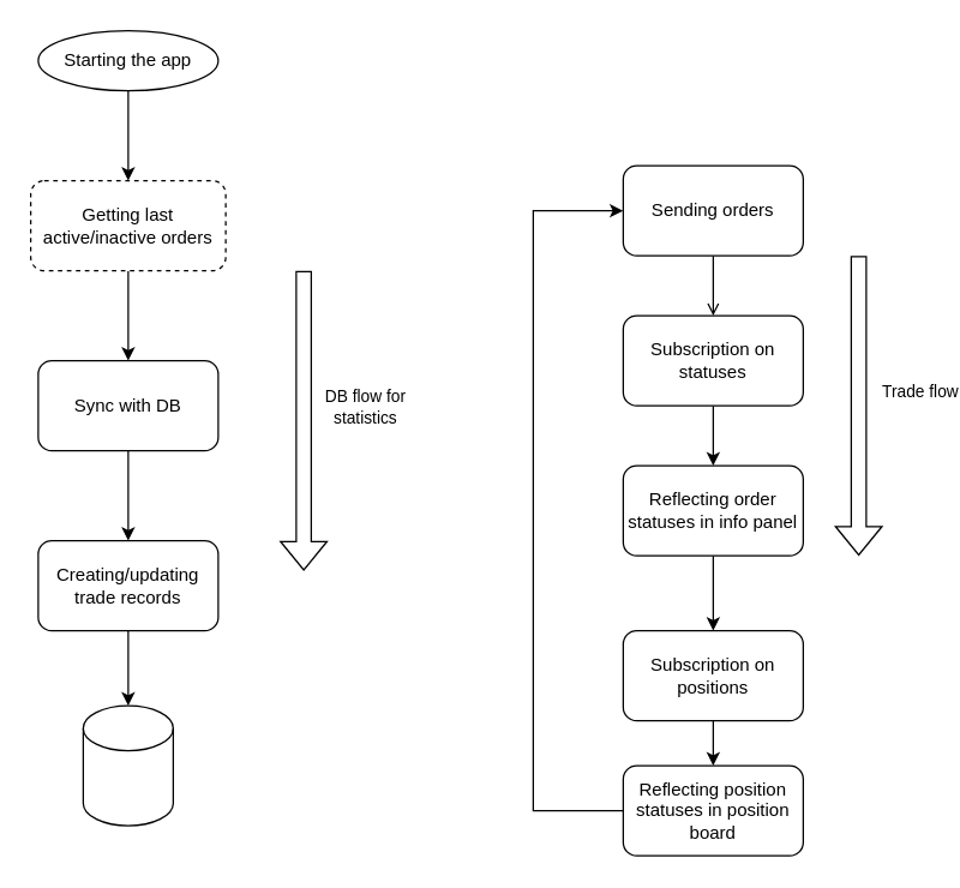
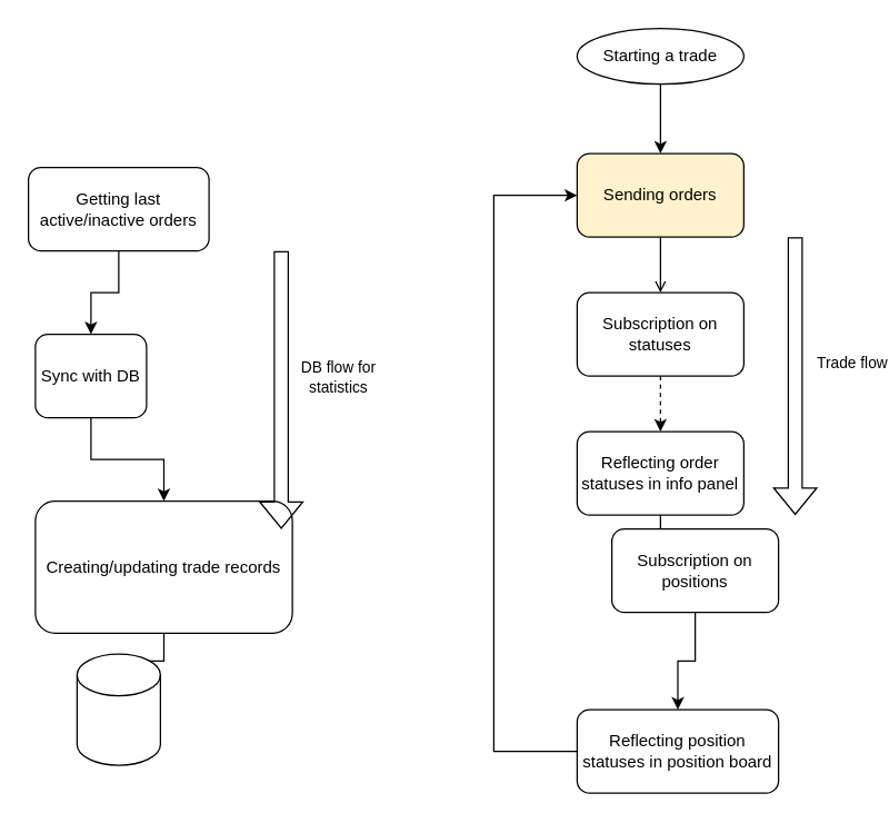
- <mxCell id="3" value="Starting the app" style="ellipse;whiteSpace=wrap;html=1;" vertex="1" parent="1"><mxGeometry x="25" y="20" width="120" height="40" as="geometry" /></mxCell>
+ <mxCell id="13" value="Starting a trade" style="ellipse;whiteSpace=wrap;html=1;" vertex="1" parent="1"><mxGeometry x="415" y="20" width="120" height="40" as="geometry" /></mxCell>
+ <mxCell id="12" value="" style="edgeStyle=orthogonalEdgeStyle;rounded=0;orthogonalLoop=1;jettySize=auto;html=1;" edge="1" parent="1" source="13" target="15"><mxGeometry relative="1" as="geometry" /></mxCell>
- <mxCell id="2" value="" style="edgeStyle=orthogonalEdgeStyle;rounded=0;orthogonalLoop=1;jettySize=auto;html=1;" edge="1" parent="1" source="3" target="5"><mxGeometry relative="1" as="geometry" /></mxCell>
- <mxCell id="15" value="Sending orders" style="rounded=1;whiteSpace=wrap;html=1;" vertex="1" parent="1"><mxGeometry x="415" y="110" width="120" height="60" as="geometry" /></mxCell>
+ <mxCell id="15" value="Sending orders" style="rounded=1;whiteSpace=wrap;html=1;fillColor=#fff2cc;" vertex="1" parent="1"><mxGeometry x="415" y="110" width="120" height="60" as="geometry" /></mxCell>
- <mxCell id="5" value="Getting last active/inactive orders" style="rounded=1;whiteSpace=wrap;html=1;dashed=1;" vertex="1" parent="1"><mxGeometry x="20" y="120" width="130" height="60" as="geometry" /></mxCell>
+ <mxCell id="5" value="Getting last active/inactive orders" style="rounded=1;whiteSpace=wrap;html=1;" vertex="1" parent="1"><mxGeometry x="20" y="120" width="130" height="60" as="geometry" /></mxCell>
- <mxCell id="7" value="Sync with DB" style="rounded=1;whiteSpace=wrap;html=1;" vertex="1" parent="1"><mxGeometry x="25" y="240" width="120" height="60" as="geometry" /></mxCell>
+ <mxCell id="7" value="Sync with DB" style="rounded=1;whiteSpace=wrap;html=1;" vertex="1" parent="1"><mxGeometry x="25" y="240" width="80" height="60" as="geometry" /></mxCell>
- <mxCell id="17" value="" style="edgeStyle=orthogonalEdgeStyle;rounded=0;orthogonalLoop=1;jettySize=auto;html=1;" edge="1" parent="1" source="18" target="20"><mxGeometry relative="1" as="geometry" /></mxCell>
+ <mxCell id="17" value="" style="edgeStyle=orthogonalEdgeStyle;rounded=0;orthogonalLoop=1;jettySize=auto;html=1;dashed=1;" edge="1" parent="1" source="18" target="20"><mxGeometry relative="1" as="geometry" /></mxCell>
- <mxCell id="9" value="Creating/updating trade records" style="rounded=1;whiteSpace=wrap;html=1;" vertex="1" parent="1"><mxGeometry x="25" y="360" width="120" height="60" as="geometry" /></mxCell>
+ <mxCell id="9" value="Creating/updating trade records" style="rounded=1;whiteSpace=wrap;html=1;" vertex="1" parent="1"><mxGeometry x="25" y="360" width="185" height="95" as="geometry" /></mxCell>
- <mxCell id="22" value="Subscription on positions" style="whiteSpace=wrap;html=1;rounded=1;" vertex="1" parent="1"><mxGeometry x="415" y="420" width="120" height="60" as="geometry" /></mxCell>
+ <mxCell id="22" value="Subscription on positions" style="whiteSpace=wrap;html=1;rounded=1;" vertex="1" parent="1"><mxGeometry x="440" y="380" width="120" height="60" as="geometry" /></mxCell>
- <mxCell id="24" value="Reflecting position statuses in position board" style="whiteSpace=wrap;html=1;rounded=1;" vertex="1" parent="1"><mxGeometry x="415" y="510" width="120" height="60" as="geometry" /></mxCell>
+ <mxCell id="24" value="Reflecting position statuses in position board" style="whiteSpace=wrap;html=1;rounded=1;" vertex="1" parent="1"><mxGeometry x="415" y="510" width="145" height="60" as="geometry" /></mxCell>
